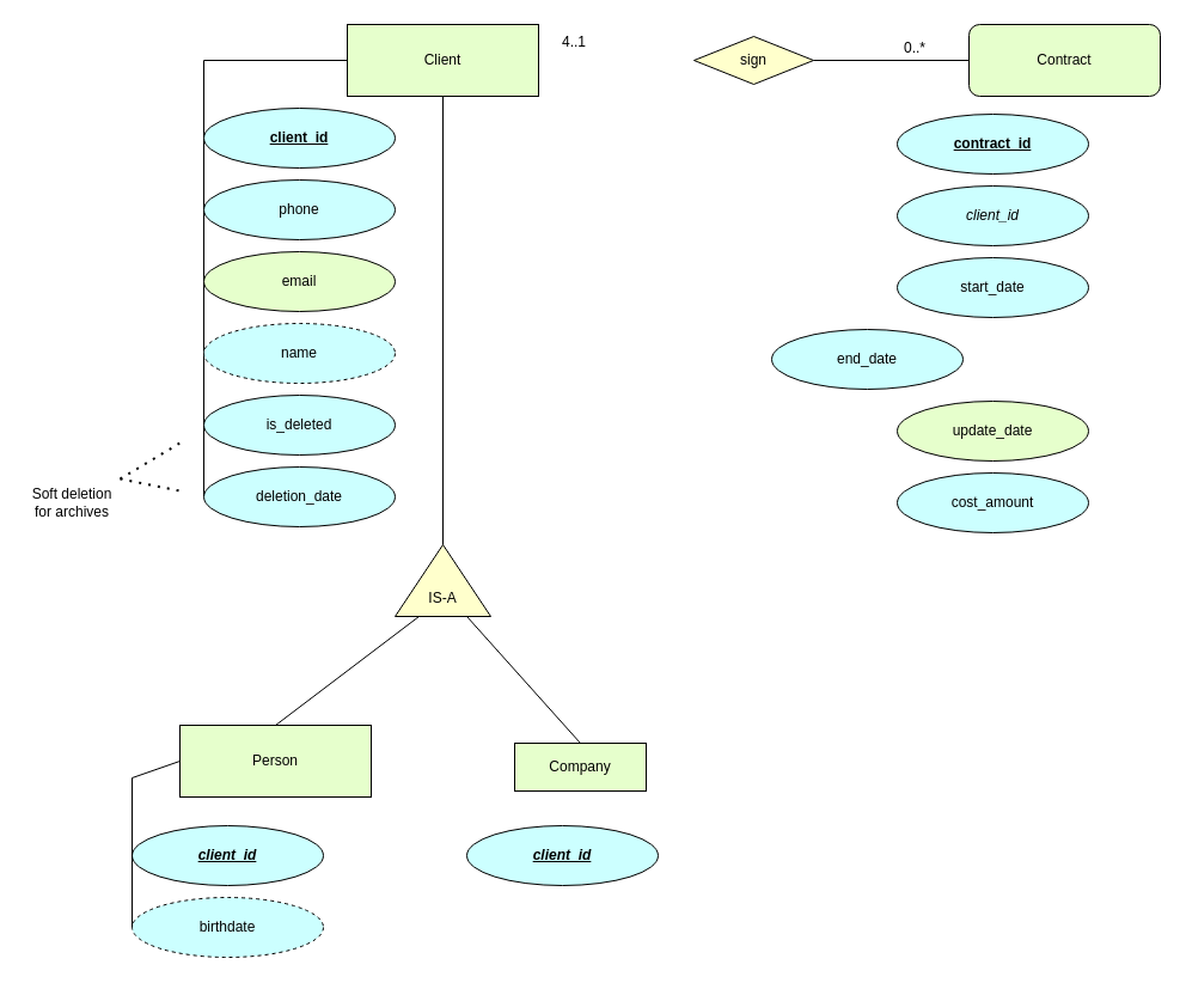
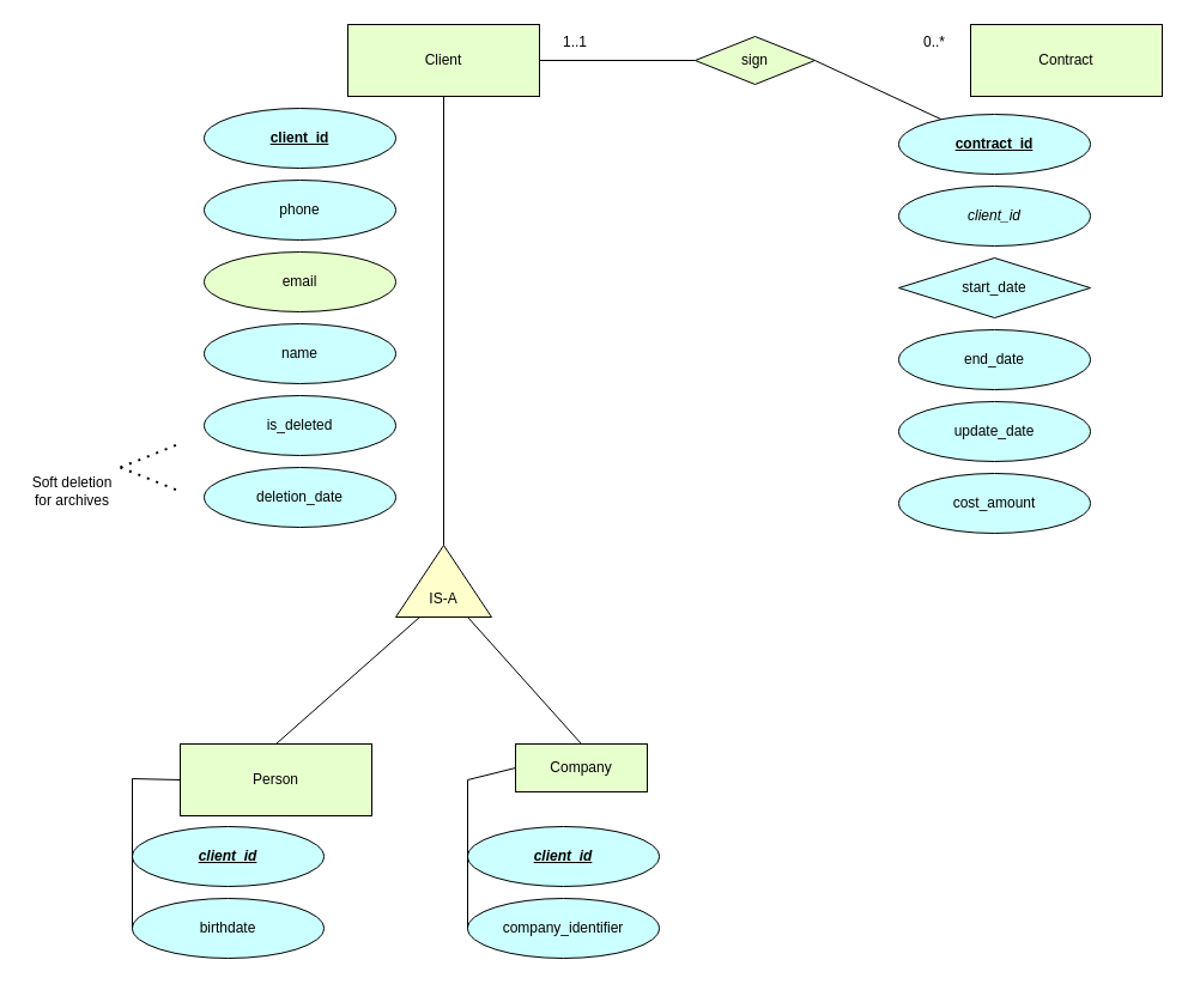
- <mxCell id="24" value="4..1" style="text;html=1;whiteSpace=wrap;strokeColor=none;fillColor=none;align=center;verticalAlign=middle;rounded=0;" vertex="1" parent="1"><mxGeometry x="450" y="20" width="60" height="30" as="geometry" /></mxCell>
+ <mxCell id="24" value="1..1" style="text;html=1;whiteSpace=wrap;strokeColor=none;fillColor=none;align=center;verticalAlign=middle;rounded=0;" vertex="1" parent="1"><mxGeometry x="450" y="20" width="60" height="30" as="geometry" /></mxCell>
- <mxCell id="25" value="0..*" style="text;html=1;whiteSpace=wrap;strokeColor=none;fillColor=none;align=center;verticalAlign=middle;rounded=0;" vertex="1" parent="1"><mxGeometry x="735" y="25" width="60" height="30" as="geometry" /></mxCell>
+ <mxCell id="25" value="0..*" style="text;html=1;whiteSpace=wrap;strokeColor=none;fillColor=none;align=center;verticalAlign=middle;rounded=0;" vertex="1" parent="1"><mxGeometry x="750" y="20" width="60" height="30" as="geometry" /></mxCell>
+ <mxCell id="22" value="" style="endArrow=none;html=1;rounded=0;entryX=0;entryY=0.5;entryDx=0;entryDy=0;exitX=1;exitY=0.5;exitDx=0;exitDy=0;" edge="1" parent="1" source="3" target="21"><mxGeometry width="50" height="50" relative="1" as="geometry"><mxPoint x="780" y="410" as="sourcePoint" /><mxPoint x="830" y="360" as="targetPoint" /></mxGeometry></mxCell>
- <mxCell id="21" value="sign" style="rhombus;whiteSpace=wrap;html=1;fillColor=#FFFFCC;" vertex="1" parent="1"><mxGeometry x="580" y="30" width="100" height="40" as="geometry" /></mxCell>
+ <mxCell id="21" value="sign" style="rhombus;whiteSpace=wrap;html=1;fillColor=#e6ffcc;" vertex="1" parent="1"><mxGeometry x="580" y="30" width="100" height="40" as="geometry" /></mxCell>
- <mxCell id="23" value="" style="endArrow=none;html=1;rounded=0;entryX=0;entryY=0.5;entryDx=0;entryDy=0;exitX=1;exitY=0.5;exitDx=0;exitDy=0;" edge="1" parent="1" source="21" target="4"><mxGeometry width="50" height="50" relative="1" as="geometry"><mxPoint x="780" y="410" as="sourcePoint" /><mxPoint x="830" y="360" as="targetPoint" /></mxGeometry></mxCell>
+ <mxCell id="23" value="" style="endArrow=none;html=1;rounded=0;exitX=1;exitY=0.5;exitDx=0;exitDy=0;" edge="1" parent="1" source="21" target="27"><mxGeometry width="50" height="50" relative="1" as="geometry"><mxPoint x="780" y="410" as="sourcePoint" /><mxPoint x="830" y="360" as="targetPoint" /></mxGeometry></mxCell>
- <mxCell id="4" value="Contract" style="whiteSpace=wrap;html=1;fillColor=#E6FFCC;rounded=1;" vertex="1" parent="1"><mxGeometry x="810" y="20" width="160" height="60" as="geometry" /></mxCell>
+ <mxCell id="4" value="Contract" style="rounded=0;whiteSpace=wrap;html=1;fillColor=#E6FFCC;" vertex="1" parent="1"><mxGeometry x="810" y="20" width="160" height="60" as="geometry" /></mxCell>
- <mxCell id="2" value="" style="endArrow=none;html=1;rounded=0;entryX=0;entryY=0.5;entryDx=0;entryDy=0;exitX=0;exitY=0.5;exitDx=0;exitDy=0;" edge="1" parent="1" source="34" target="3"><mxGeometry width="50" height="50" relative="1" as="geometry"><mxPoint x="530" y="380" as="sourcePoint" /><mxPoint x="580" y="330" as="targetPoint" /><Array as="points"><mxPoint x="170" y="50" /></Array></mxGeometry></mxCell>
- <mxCell id="8" value="start_date" style="ellipse;whiteSpace=wrap;html=1;shadow=0;fillColor=#CCFFFF;" vertex="1" parent="1"><mxGeometry x="750" y="215" width="160" height="50" as="geometry" /></mxCell>
+ <mxCell id="8" value="start_date" style="rhombus;whiteSpace=wrap;html=1;shadow=0;fillColor=#CCFFFF;" vertex="1" parent="1"><mxGeometry x="750" y="215" width="160" height="50" as="geometry" /></mxCell>
- <mxCell id="7" value="name" style="ellipse;whiteSpace=wrap;html=1;shadow=0;fillColor=#CCFFFF;dashed=1;" vertex="1" parent="1"><mxGeometry x="170" y="270" width="160" height="50" as="geometry" /></mxCell>
+ <mxCell id="7" value="name" style="ellipse;whiteSpace=wrap;html=1;shadow=0;fillColor=#CCFFFF;" vertex="1" parent="1"><mxGeometry x="170" y="270" width="160" height="50" as="geometry" /></mxCell>
- <mxCell id="9" value="end_date" style="ellipse;whiteSpace=wrap;html=1;shadow=0;fillColor=#CCFFFF;" vertex="1" parent="1"><mxGeometry x="645" y="275" width="160" height="50" as="geometry" /></mxCell>
+ <mxCell id="9" value="end_date" style="ellipse;whiteSpace=wrap;html=1;shadow=0;fillColor=#CCFFFF;" vertex="1" parent="1"><mxGeometry x="750" y="275" width="160" height="50" as="geometry" /></mxCell>
- <mxCell id="11" value="update_date" style="ellipse;whiteSpace=wrap;html=1;shadow=0;fillColor=#e6ffcc;" vertex="1" parent="1"><mxGeometry x="750" y="335" width="160" height="50" as="geometry" /></mxCell>
+ <mxCell id="11" value="update_date" style="ellipse;whiteSpace=wrap;html=1;shadow=0;fillColor=#CCFFFF;" vertex="1" parent="1"><mxGeometry x="750" y="335" width="160" height="50" as="geometry" /></mxCell>
- <mxCell id="35" value="Soft deletion for archives" style="text;html=1;whiteSpace=wrap;strokeColor=none;fillColor=none;align=center;verticalAlign=middle;rounded=0;" vertex="1" parent="1"><mxGeometry x="20" y="400" width="80" height="40" as="geometry" /></mxCell>
+ <mxCell id="35" value="Soft deletion for archives" style="text;html=1;whiteSpace=wrap;strokeColor=none;fillColor=none;align=center;verticalAlign=middle;rounded=0;" vertex="1" parent="1"><mxGeometry x="20" y="390" width="80" height="40" as="geometry" /></mxCell>
- <mxCell id="12" value="Person" style="rounded=0;whiteSpace=wrap;html=1;fillColor=#E6FFCC;" vertex="1" parent="1"><mxGeometry x="150" y="606" width="160" height="60" as="geometry" /></mxCell>
+ <mxCell id="12" value="Person" style="rounded=0;whiteSpace=wrap;html=1;fillColor=#E6FFCC;" vertex="1" parent="1"><mxGeometry x="150" y="621" width="160" height="60" as="geometry" /></mxCell>
+ <mxCell id="32" value="" style="endArrow=none;html=1;rounded=0;entryX=0;entryY=0.5;entryDx=0;entryDy=0;exitX=0;exitY=0.5;exitDx=0;exitDy=0;" edge="1" parent="1" source="15" target="13"><mxGeometry width="50" height="50" relative="1" as="geometry"><mxPoint x="410" y="625" as="sourcePoint" /><mxPoint x="460" y="575" as="targetPoint" /><Array as="points"><mxPoint x="390" y="651" /></Array></mxGeometry></mxCell>
- <mxCell id="14" value="birthdate" style="ellipse;whiteSpace=wrap;html=1;shadow=0;fillColor=#CCFFFF;dashed=1;" vertex="1" parent="1"><mxGeometry x="110" y="750" width="160" height="50" as="geometry" /></mxCell>
+ <mxCell id="14" value="birthdate" style="ellipse;whiteSpace=wrap;html=1;shadow=0;fillColor=#CCFFFF;" vertex="1" parent="1"><mxGeometry x="110" y="750" width="160" height="50" as="geometry" /></mxCell>
+ <mxCell id="15" value="company_identifier" style="ellipse;whiteSpace=wrap;html=1;fontStyle=0;shadow=0;fillColor=#CCFFFF;" vertex="1" parent="1"><mxGeometry x="390" y="750" width="160" height="50" as="geometry" /></mxCell>
